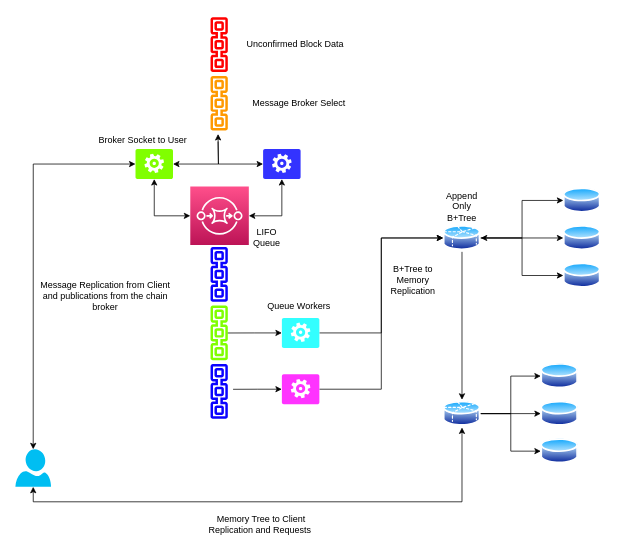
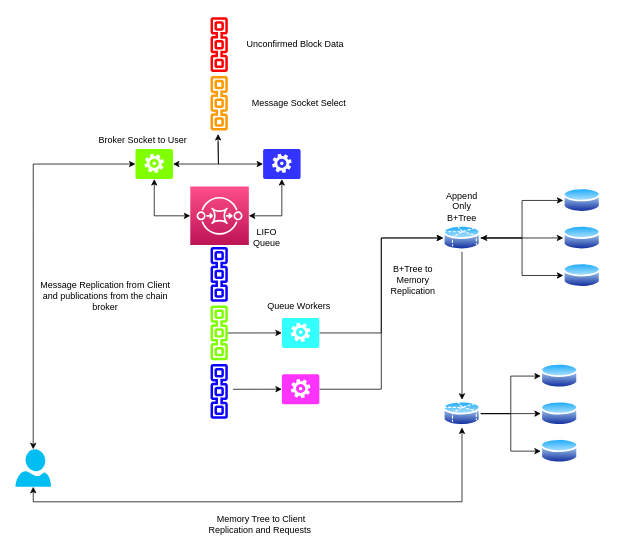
- <mxCell id="39" value="Message Broker Select" style="text;html=1;strokeColor=none;fillColor=none;align=center;verticalAlign=middle;whiteSpace=wrap;rounded=0;" vertex="1" parent="1"><mxGeometry x="308" y="127" width="180" height="20" as="geometry" /></mxCell>
+ <mxCell id="39" value="Message Socket Select" style="text;html=1;strokeColor=none;fillColor=none;align=center;verticalAlign=middle;whiteSpace=wrap;rounded=0;" vertex="1" parent="1"><mxGeometry x="308" y="127" width="180" height="20" as="geometry" /></mxCell>
